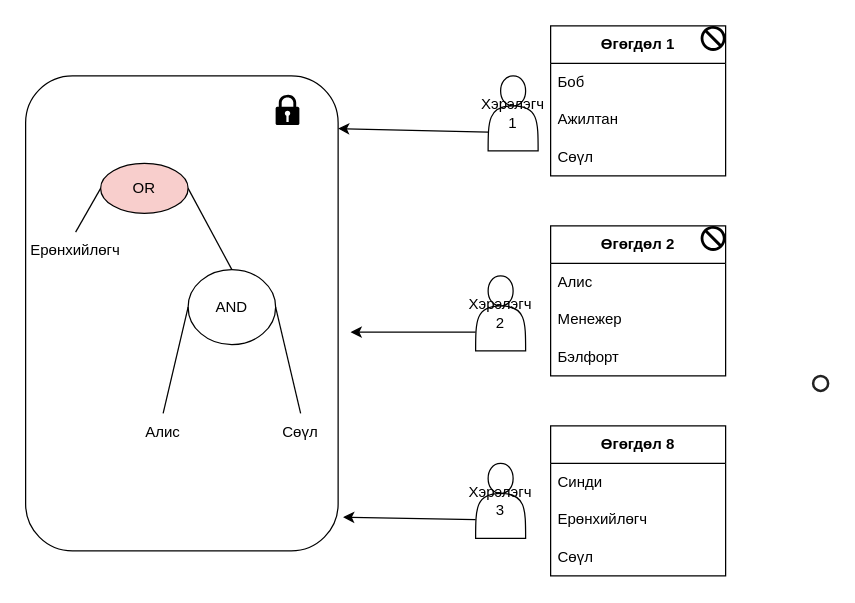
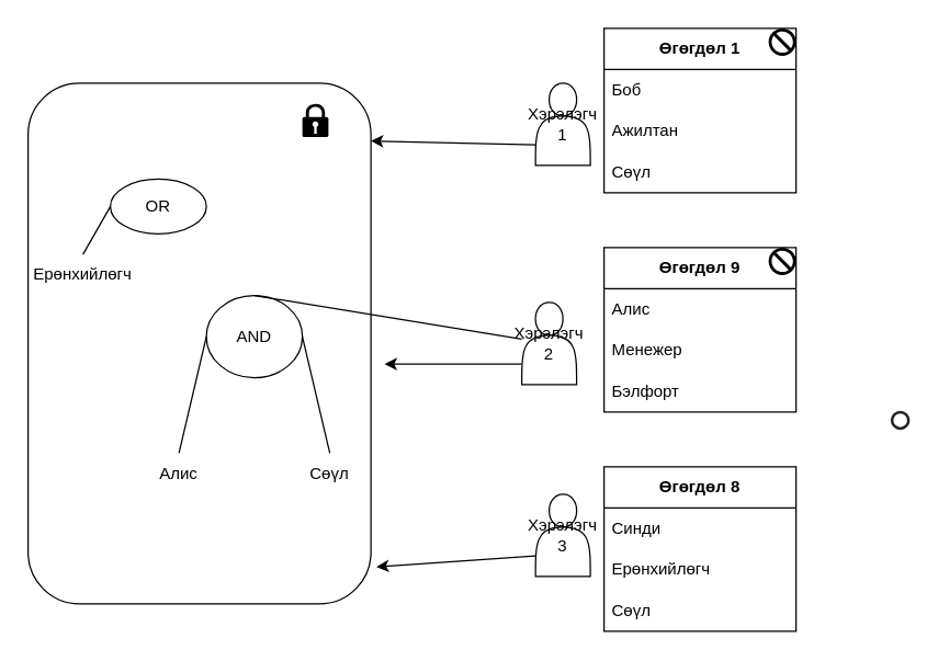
- <mxCell id="18" value="OR" style="ellipse;whiteSpace=wrap;html=1;fillColor=#f8cecc;" vertex="1" parent="1"><mxGeometry x="80" y="130" width="70" height="40" as="geometry" /></mxCell>
+ <mxCell id="18" value="OR" style="ellipse;whiteSpace=wrap;html=1;" vertex="1" parent="1"><mxGeometry x="80" y="130" width="70" height="40" as="geometry" /></mxCell>
- <mxCell id="29" value="" style="endArrow=none;html=1;rounded=0;exitX=0.5;exitY=0;exitDx=0;exitDy=0;entryX=1;entryY=0.5;entryDx=0;entryDy=0;" edge="1" parent="1" source="19" target="18"><mxGeometry width="50" height="50" relative="1" as="geometry"><mxPoint x="150" y="200" as="sourcePoint" /><mxPoint x="200" y="150" as="targetPoint" /></mxGeometry></mxCell>
+ <mxCell id="29" value="" style="endArrow=none;html=1;rounded=0;exitX=0.5;exitY=0;exitDx=0;exitDy=0;" edge="1" parent="1" source="19" target="15"><mxGeometry width="50" height="50" relative="1" as="geometry"><mxPoint x="150" y="200" as="sourcePoint" /><mxPoint x="200" y="150" as="targetPoint" /></mxGeometry></mxCell>
- <mxCell id="6" value="&lt;b&gt;Өгөгдөл 2&lt;/b&gt;" style="swimlane;fontStyle=0;childLayout=stackLayout;horizontal=1;startSize=30;horizontalStack=0;resizeParent=1;resizeParentMax=0;resizeLast=0;collapsible=1;marginBottom=0;whiteSpace=wrap;html=1;movable=0;resizable=0;rotatable=0;deletable=0;editable=0;locked=1;connectable=0;" vertex="1" parent="1"><mxGeometry x="440" y="180" width="140" height="120" as="geometry" /></mxCell>
+ <mxCell id="6" value="&lt;b&gt;Өгөгдөл 9&lt;/b&gt;" style="swimlane;fontStyle=0;childLayout=stackLayout;horizontal=1;startSize=30;horizontalStack=0;resizeParent=1;resizeParentMax=0;resizeLast=0;collapsible=1;marginBottom=0;whiteSpace=wrap;html=1;movable=0;resizable=0;rotatable=0;deletable=0;editable=0;locked=1;connectable=0;" vertex="1" parent="1"><mxGeometry x="440" y="180" width="140" height="120" as="geometry" /></mxCell>
- <mxCell id="16" value="Хэрэлэгч 3" style="shape=actor;whiteSpace=wrap;html=1;" vertex="1" parent="1"><mxGeometry x="380" y="370" width="40" height="60" as="geometry" /></mxCell>
+ <mxCell id="16" value="Хэрэлэгч 3" style="shape=actor;whiteSpace=wrap;html=1;" vertex="1" parent="1"><mxGeometry x="390" y="360" width="40" height="60" as="geometry" /></mxCell>
